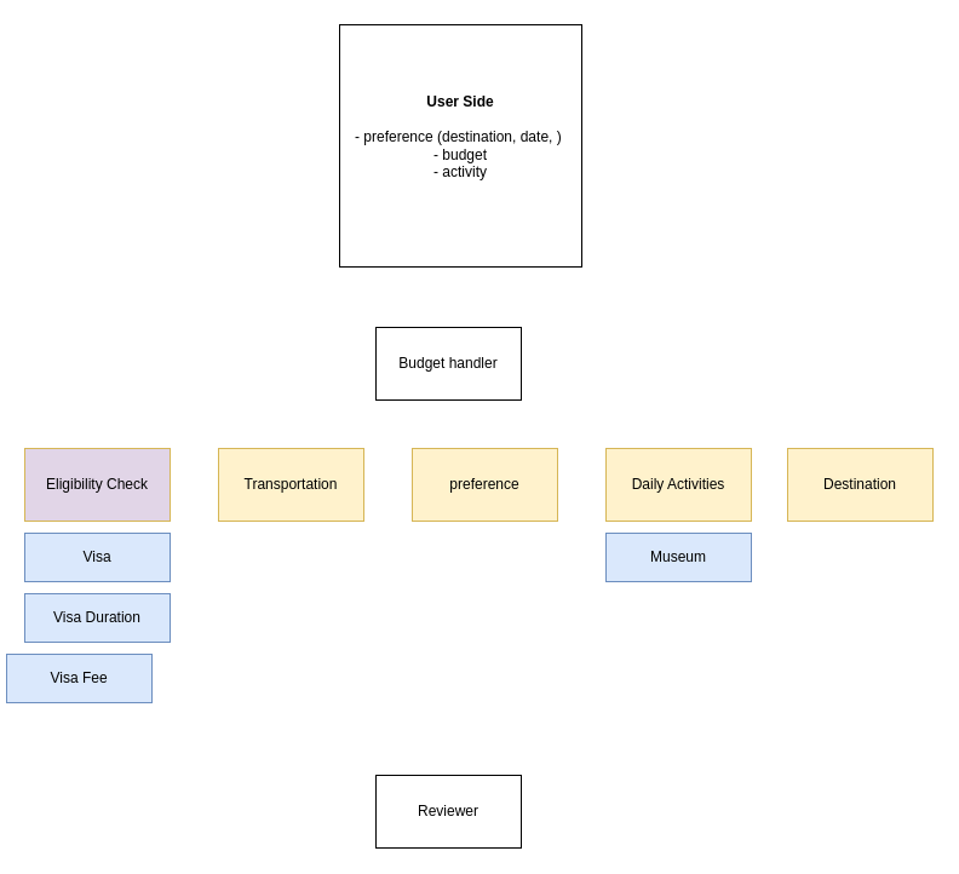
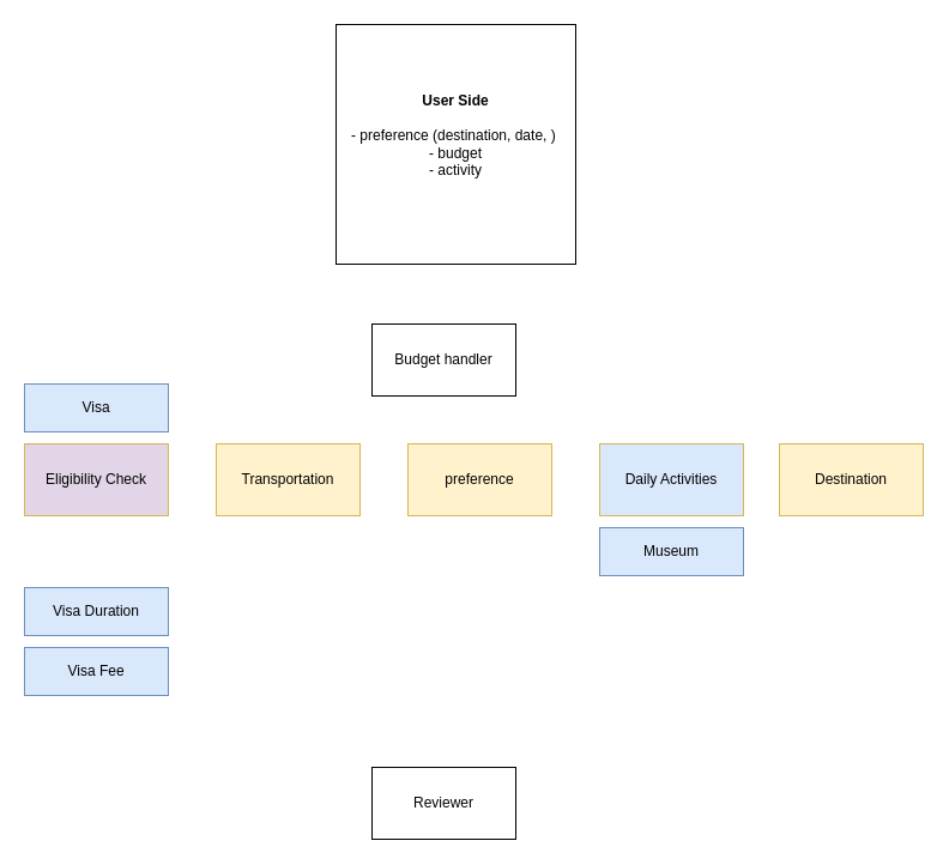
- <mxCell id="6" value="Daily Activities" style="rounded=0;whiteSpace=wrap;html=1;fillColor=#fff2cc;strokeColor=#d6b656;" parent="1" vertex="1"><mxGeometry x="500" y="370" width="120" height="60" as="geometry" /></mxCell>
+ <mxCell id="6" value="Daily Activities" style="rounded=0;whiteSpace=wrap;html=1;fillColor=#dae8fc;strokeColor=#d6b656;" parent="1" vertex="1"><mxGeometry x="500" y="370" width="120" height="60" as="geometry" /></mxCell>
- <mxCell id="8" value="Visa" style="rounded=0;whiteSpace=wrap;html=1;fillColor=#dae8fc;strokeColor=#6c8ebf;" parent="1" vertex="1"><mxGeometry x="20" y="440" width="120" height="40" as="geometry" /></mxCell>
+ <mxCell id="8" value="Visa" style="rounded=0;whiteSpace=wrap;html=1;fillColor=#dae8fc;strokeColor=#6c8ebf;" parent="1" vertex="1"><mxGeometry x="20" y="320" width="120" height="40" as="geometry" /></mxCell>
- <mxCell id="13" value="Visa Fee" style="rounded=0;whiteSpace=wrap;html=1;fillColor=#dae8fc;strokeColor=#6c8ebf;" parent="1" vertex="1"><mxGeometry x="5" y="540" width="120" height="40" as="geometry" /></mxCell>
+ <mxCell id="13" value="Visa Fee" style="rounded=0;whiteSpace=wrap;html=1;fillColor=#dae8fc;strokeColor=#6c8ebf;" parent="1" vertex="1"><mxGeometry x="20" y="540" width="120" height="40" as="geometry" /></mxCell>
